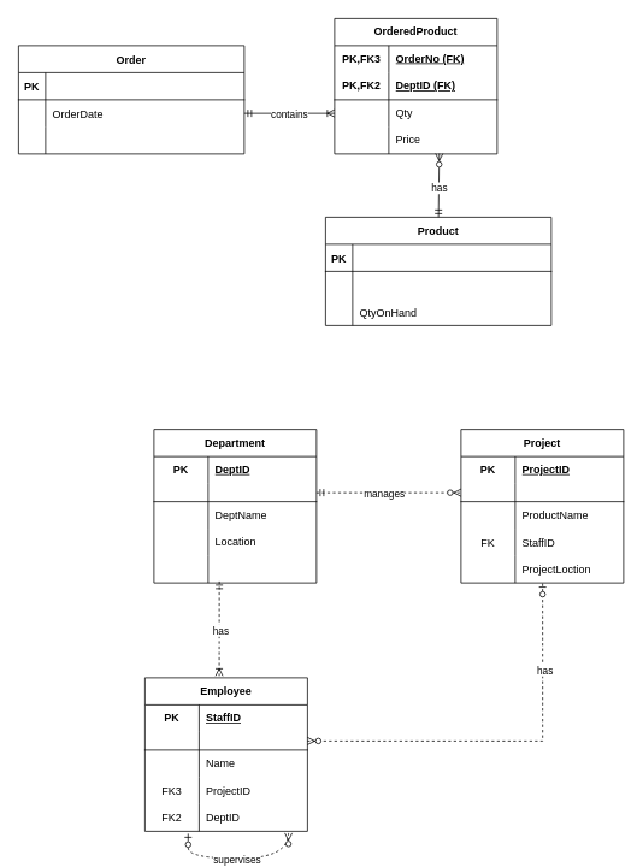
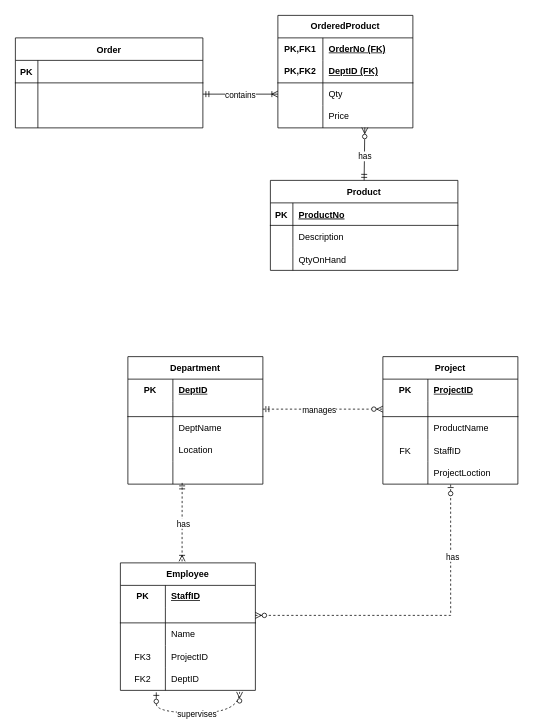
- <mxCell id="27" value="PK,FK3" style="shape=partialRectangle;connectable=0;fillColor=none;top=0;left=0;bottom=0;right=0;fontStyle=1;overflow=hidden;html=1;whiteSpace=wrap;" parent="26" vertex="1"><mxGeometry width="60" height="30" as="geometry"><mxRectangle width="60" height="30" as="alternateBounds" /></mxGeometry></mxCell>
+ <mxCell id="27" value="PK,FK1" style="shape=partialRectangle;connectable=0;fillColor=none;top=0;left=0;bottom=0;right=0;fontStyle=1;overflow=hidden;html=1;whiteSpace=wrap;" parent="26" vertex="1"><mxGeometry width="60" height="30" as="geometry"><mxRectangle width="60" height="30" as="alternateBounds" /></mxGeometry></mxCell>
- <mxCell id="7" value="OrderDate" style="shape=partialRectangle;overflow=hidden;connectable=0;fillColor=none;top=0;left=0;bottom=0;right=0;align=left;spacingLeft=6;" parent="5" vertex="1"><mxGeometry x="30" width="220" height="30" as="geometry"><mxRectangle width="220" height="30" as="alternateBounds" /></mxGeometry></mxCell>
+ <mxCell id="14" value="ProductNo" style="shape=partialRectangle;overflow=hidden;connectable=0;fillColor=none;top=0;left=0;bottom=0;right=0;align=left;spacingLeft=6;fontStyle=5;" parent="12" vertex="1"><mxGeometry x="30" width="220" height="30" as="geometry"><mxRectangle width="220" height="30" as="alternateBounds" /></mxGeometry></mxCell>
+ <mxCell id="17" value="Description" style="shape=partialRectangle;overflow=hidden;connectable=0;fillColor=none;top=0;left=0;bottom=0;right=0;align=left;spacingLeft=6;" parent="15" vertex="1"><mxGeometry x="30" width="220" height="30" as="geometry"><mxRectangle width="220" height="30" as="alternateBounds" /></mxGeometry></mxCell>
